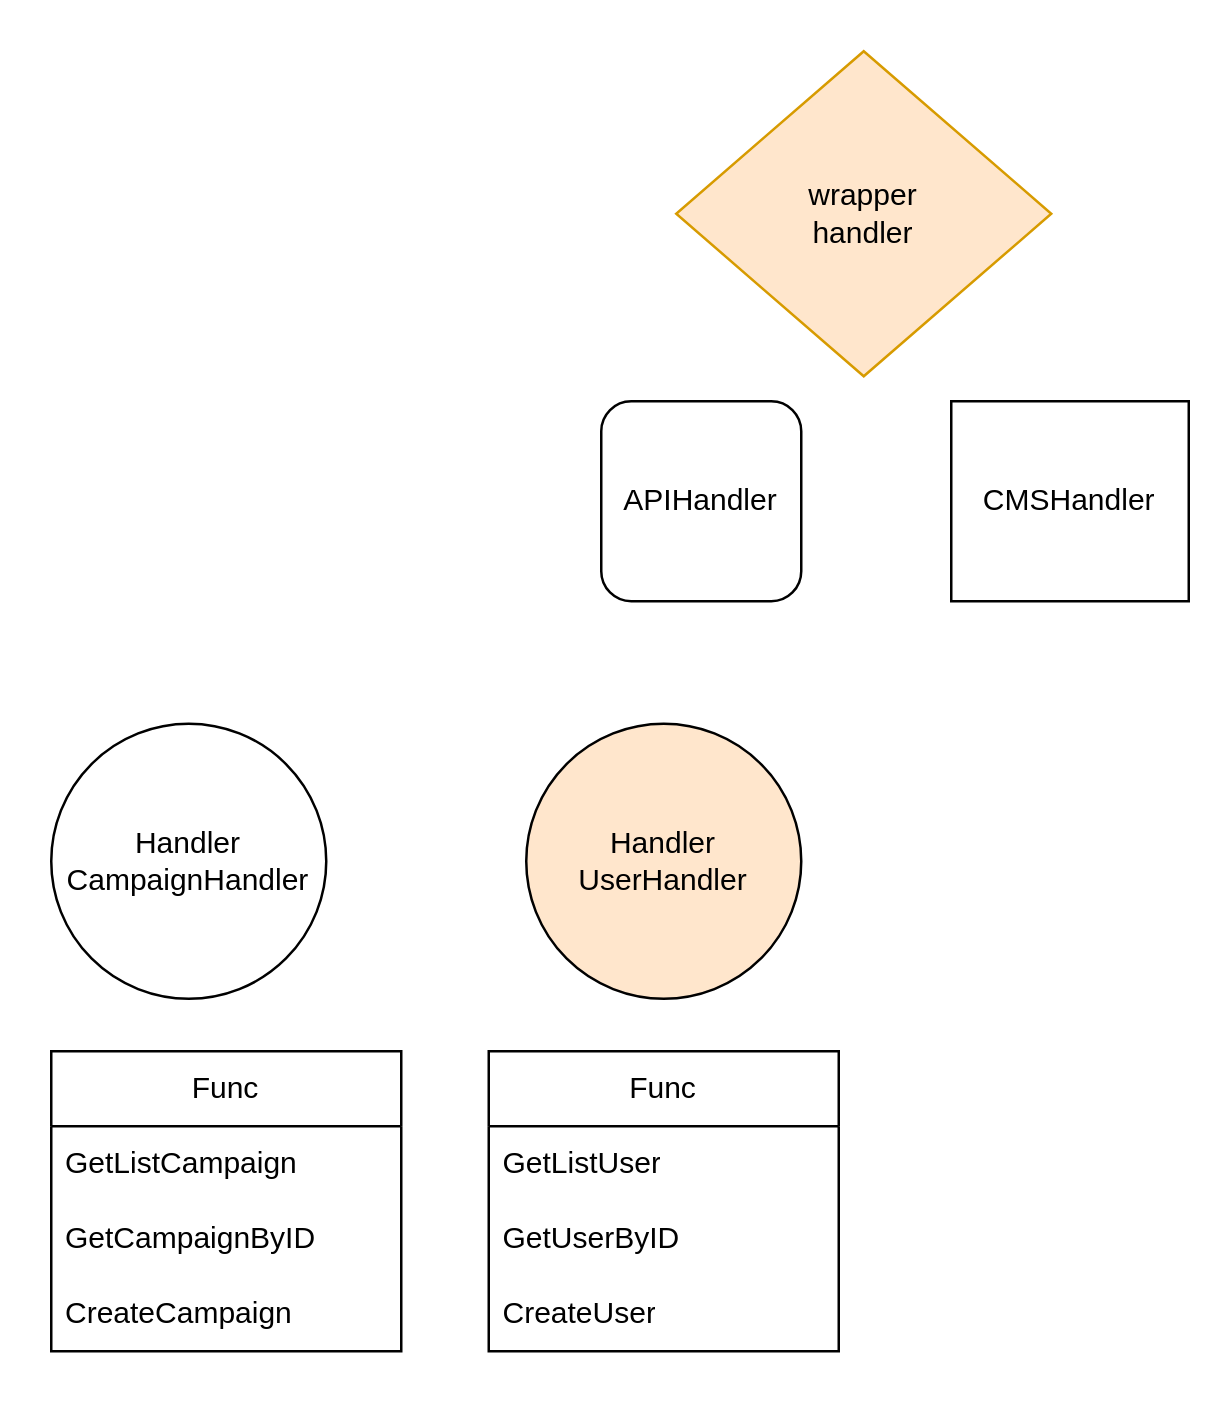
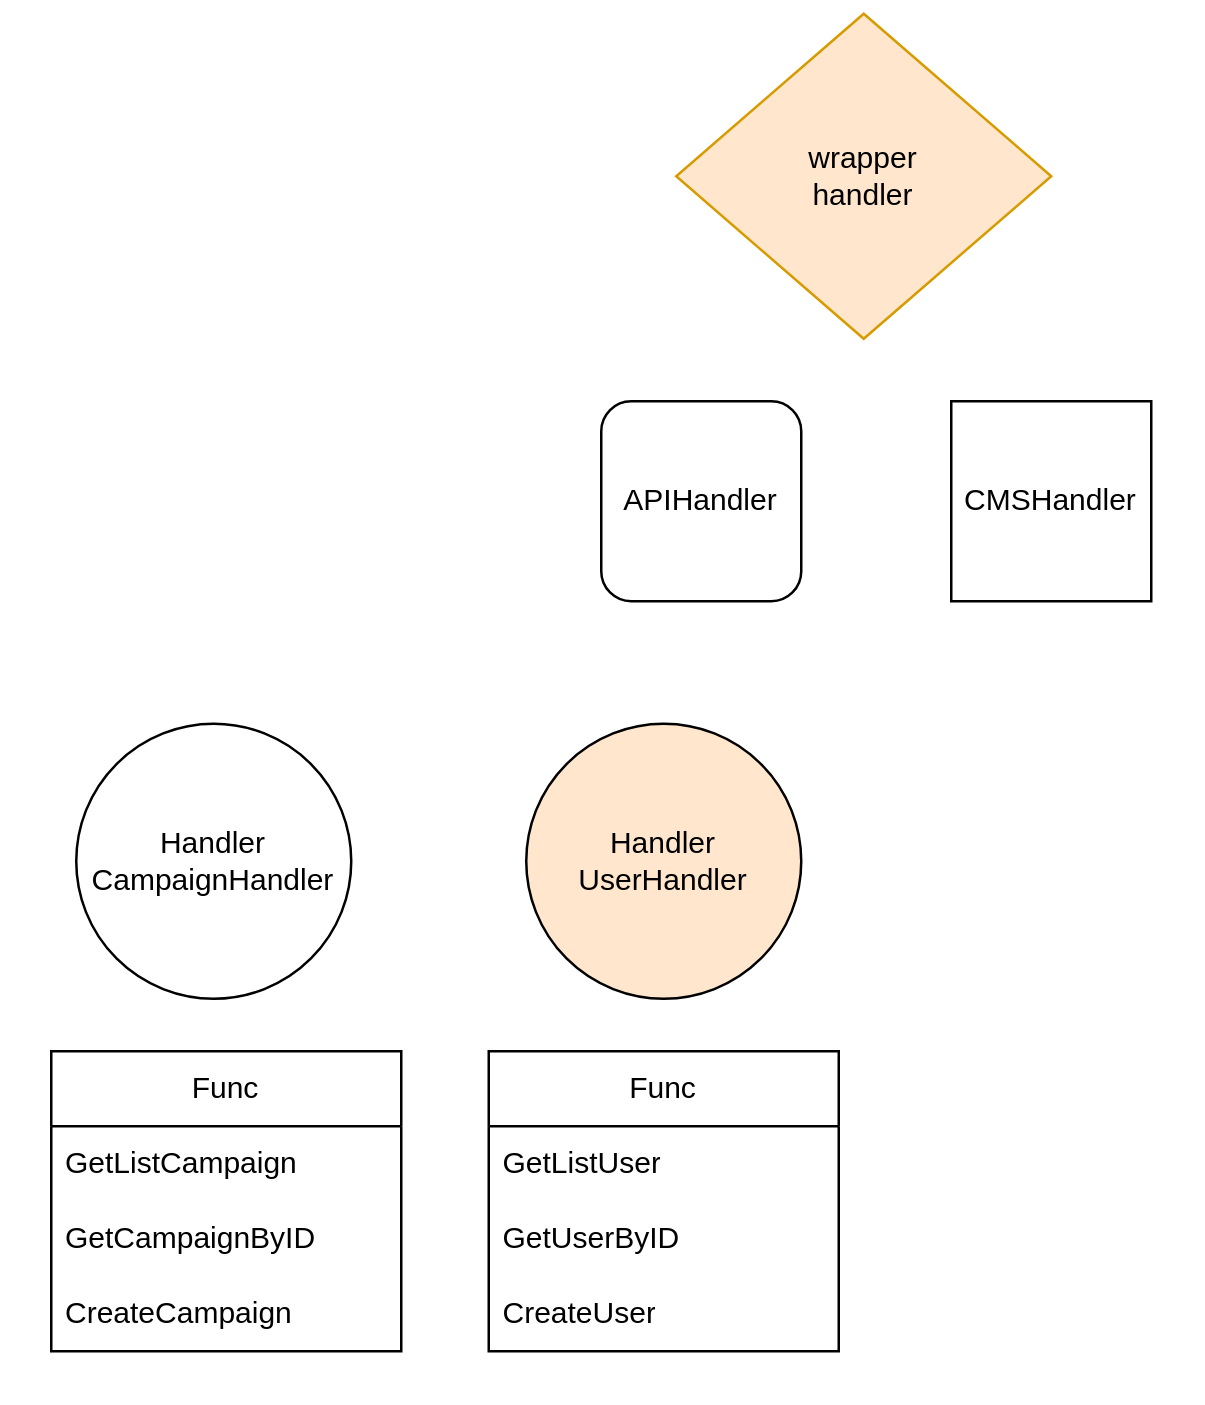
- <mxCell id="8" value="wrapper&lt;br&gt;handler" style="rhombus;whiteSpace=wrap;html=1;fillColor=#ffe6cc;strokeColor=#d79b00;" vertex="1" parent="1"><mxGeometry x="270" y="20" width="150" height="130" as="geometry" /></mxCell>
+ <mxCell id="8" value="wrapper&lt;br&gt;handler" style="rhombus;whiteSpace=wrap;html=1;fillColor=#ffe6cc;strokeColor=#d79b00;" vertex="1" parent="1"><mxGeometry x="270" y="5" width="150" height="130" as="geometry" /></mxCell>
- <mxCell id="9" value="CMSHandler" style="whiteSpace=wrap;html=1;aspect=fixed;" vertex="1" parent="1"><mxGeometry x="380" y="160" width="95" height="80" as="geometry" /></mxCell>
+ <mxCell id="9" value="CMSHandler" style="whiteSpace=wrap;html=1;aspect=fixed;" vertex="1" parent="1"><mxGeometry x="380" y="160" width="80" height="80" as="geometry" /></mxCell>
- <mxCell id="2" value="Handler&lt;br style=&quot;border-color: var(--border-color);&quot;&gt;CampaignHandler" style="ellipse;whiteSpace=wrap;html=1;aspect=fixed;" vertex="1" parent="1"><mxGeometry x="20" y="289" width="110" height="110" as="geometry" /></mxCell>
+ <mxCell id="2" value="Handler&lt;br style=&quot;border-color: var(--border-color);&quot;&gt;CampaignHandler" style="ellipse;whiteSpace=wrap;html=1;aspect=fixed;" vertex="1" parent="1"><mxGeometry x="30" y="289" width="110" height="110" as="geometry" /></mxCell>
